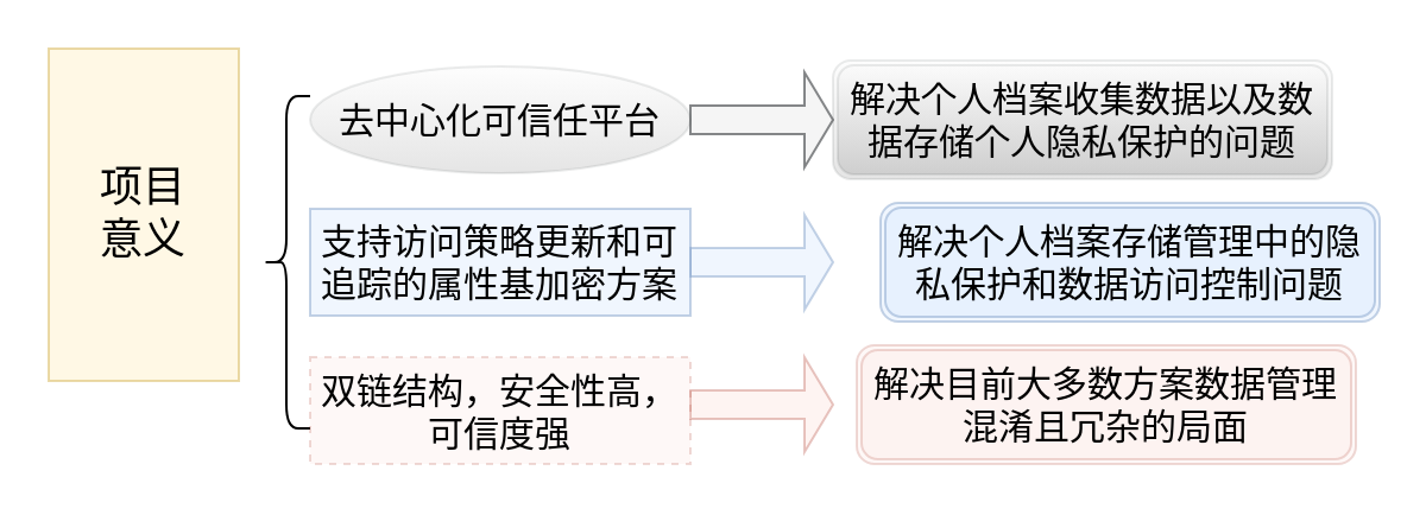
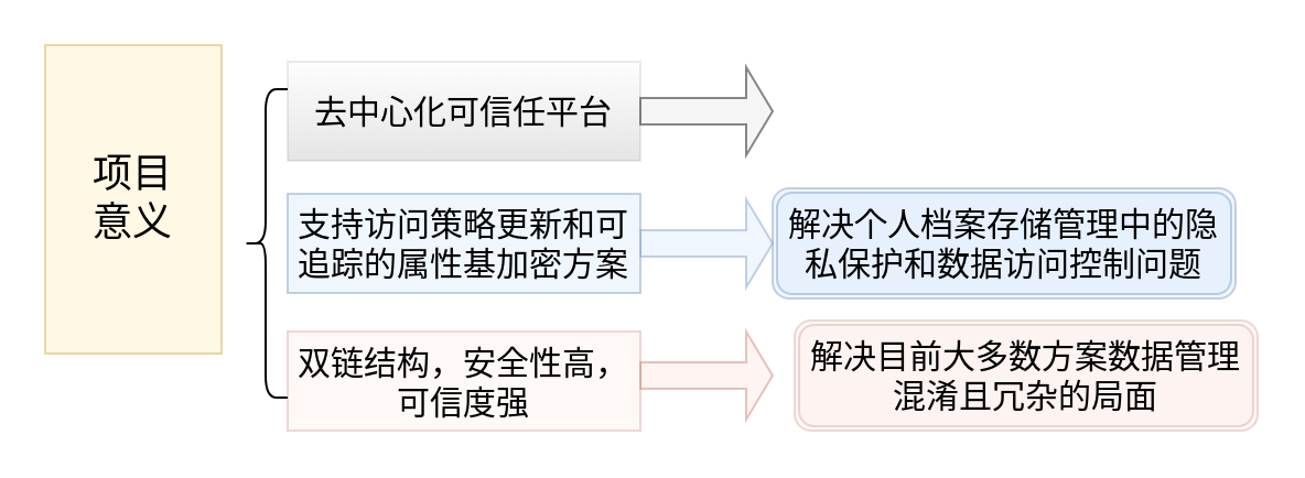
- <mxCell id="10" value="&lt;font style=&quot;font-size: 15px;&quot;&gt;去中心化可信任平台&lt;/font&gt;" style="ellipse;html=1;whiteSpace=wrap;container=1;recursiveResize=0;collapsible=0;fillColor=#eeeeee;strokeColor=#36393d;opacity=10;gradientColor=default;" parent="1" vertex="1"><mxGeometry x="130" y="27.5" width="160" height="45" as="geometry" /></mxCell>
+ <mxCell id="10" value="&lt;font style=&quot;font-size: 15px;&quot;&gt;去中心化可信任平台&lt;/font&gt;" style="html=1;whiteSpace=wrap;container=1;recursiveResize=0;collapsible=0;fillColor=#eeeeee;strokeColor=#36393d;opacity=10;gradientColor=default;" parent="1" vertex="1"><mxGeometry x="130" y="27.5" width="160" height="45" as="geometry" /></mxCell>
- <mxCell id="4" value="&lt;font style=&quot;font-size: 15px;&quot;&gt;解决个人档案收集数据以及数据存储个人隐私保护的问题&lt;/font&gt;" style="shape=ext;double=1;rounded=1;whiteSpace=wrap;html=1;fillColor=#eeeeee;strokeColor=#36393d;opacity=10;gradientColor=default;" parent="1" vertex="1"><mxGeometry x="350" y="25" width="210" height="50" as="geometry" /></mxCell>
- <mxCell id="5" value="&lt;font style=&quot;font-size: 15px;&quot;&gt;解决个人档案存储管理中的隐私保护和数据访问控制问题&lt;/font&gt;" style="shape=ext;double=1;rounded=1;whiteSpace=wrap;html=1;fillColor=#dae8fc;strokeColor=#6c8ebf;opacity=40;" parent="1" vertex="1"><mxGeometry x="370" y="85" width="210" height="50" as="geometry" /></mxCell>
+ <mxCell id="5" value="&lt;font style=&quot;font-size: 15px;&quot;&gt;解决个人档案存储管理中的隐私保护和数据访问控制问题&lt;/font&gt;" style="shape=ext;double=1;rounded=1;whiteSpace=wrap;html=1;fillColor=#dae8fc;strokeColor=#6c8ebf;opacity=40;" parent="1" vertex="1"><mxGeometry x="350" y="85" width="210" height="50" as="geometry" /></mxCell>
- <mxCell id="12" value="&lt;font style=&quot;font-size: 15px;&quot;&gt;双链结构，安全性高，可信度强&lt;/font&gt;" style="html=1;whiteSpace=wrap;container=1;recursiveResize=0;collapsible=0;fillColor=#fad9d5;strokeColor=#ae4132;opacity=20;dashed=1;" parent="1" vertex="1"><mxGeometry x="130" y="150" width="160" height="45" as="geometry" /></mxCell>
+ <mxCell id="12" value="&lt;font style=&quot;font-size: 15px;&quot;&gt;双链结构，安全性高，可信度强&lt;/font&gt;" style="html=1;whiteSpace=wrap;container=1;recursiveResize=0;collapsible=0;fillColor=#fad9d5;strokeColor=#ae4132;opacity=20;" parent="1" vertex="1"><mxGeometry x="130" y="150" width="160" height="45" as="geometry" /></mxCell>
